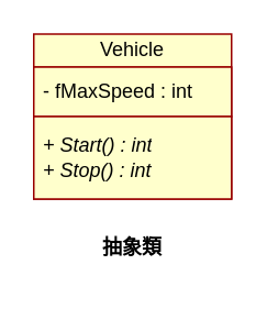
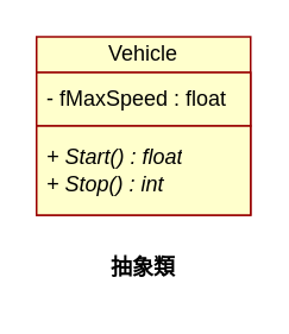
- <mxCell id="3" value="- fMaxSpeed : int" style="text;strokeColor=#990000;fillColor=#FFFFCC;align=left;verticalAlign=middle;spacingLeft=4;spacingRight=4;overflow=hidden;points=[[0,0.5],[1,0.5]];portConstraint=eastwest;rotatable=0;whiteSpace=wrap;html=1;" vertex="1" parent="2"><mxGeometry y="20" width="120" height="30" as="geometry" /></mxCell>
+ <mxCell id="3" value="- fMaxSpeed : float" style="text;strokeColor=#990000;fillColor=#FFFFCC;align=left;verticalAlign=middle;spacingLeft=4;spacingRight=4;overflow=hidden;points=[[0,0.5],[1,0.5]];portConstraint=eastwest;rotatable=0;whiteSpace=wrap;html=1;" vertex="1" parent="2"><mxGeometry y="20" width="120" height="30" as="geometry" /></mxCell>
- <mxCell id="4" value="&lt;i&gt;+ Start() : int&lt;br&gt;+ Stop() : int&lt;/i&gt;" style="text;strokeColor=#990000;fillColor=#FFFFCC;align=left;verticalAlign=middle;spacingLeft=4;spacingRight=4;overflow=hidden;points=[[0,0.5],[1,0.5]];portConstraint=eastwest;rotatable=0;whiteSpace=wrap;html=1;" vertex="1" parent="2"><mxGeometry y="50" width="120" height="50" as="geometry" /></mxCell>
+ <mxCell id="4" value="&lt;i&gt;+ Start() : float&lt;br&gt;+ Stop() : int&lt;/i&gt;" style="text;strokeColor=#990000;fillColor=#FFFFCC;align=left;verticalAlign=middle;spacingLeft=4;spacingRight=4;overflow=hidden;points=[[0,0.5],[1,0.5]];portConstraint=eastwest;rotatable=0;whiteSpace=wrap;html=1;" vertex="1" parent="2"><mxGeometry y="50" width="120" height="50" as="geometry" /></mxCell>
